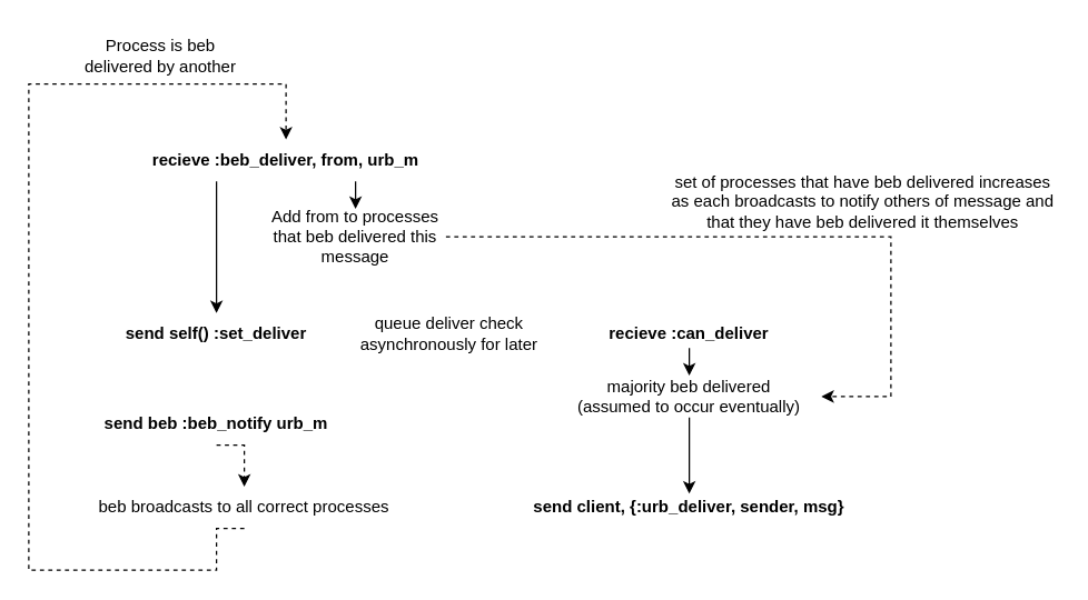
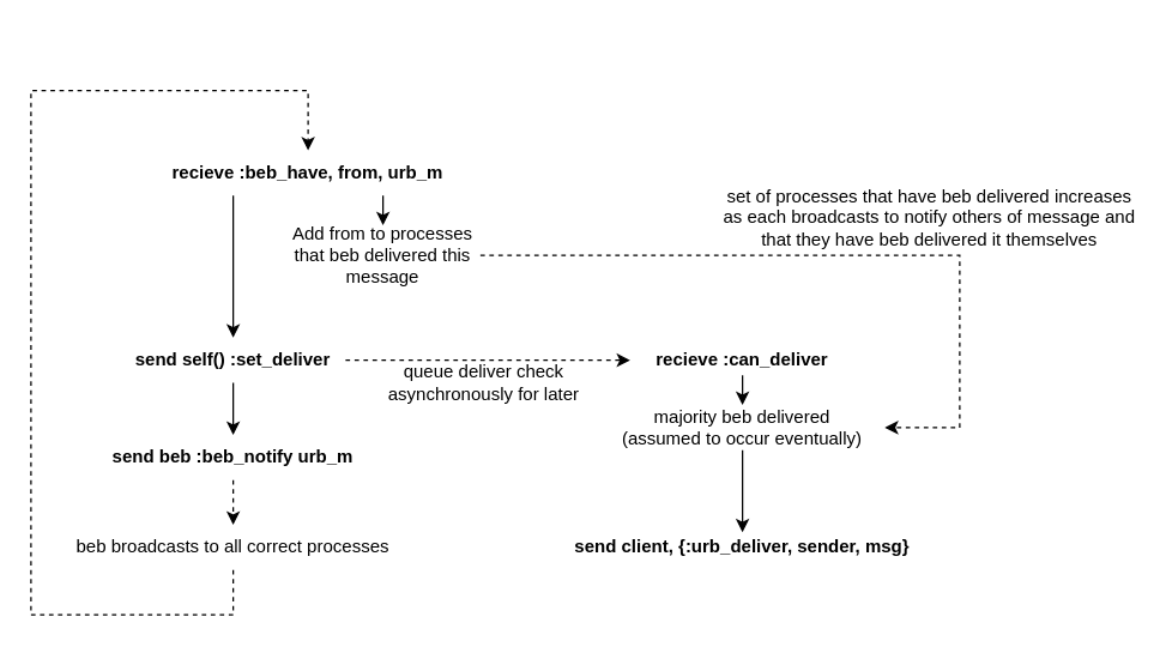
- <mxCell id="19" value="Process is beb delivered by another" style="text;html=1;strokeColor=none;fillColor=none;align=center;verticalAlign=middle;whiteSpace=wrap;rounded=0;" vertex="1" parent="1"><mxGeometry x="50" y="20" width="130" height="40" as="geometry" /></mxCell>
- <mxCell id="4" value="recieve :beb_deliver, from, urb_m" style="text;html=1;strokeColor=none;fillColor=none;align=center;verticalAlign=middle;whiteSpace=wrap;rounded=0;fontStyle=1" vertex="1" parent="1"><mxGeometry x="105" y="100" width="200" height="30" as="geometry" /></mxCell>
+ <mxCell id="4" value="recieve :beb_have, from, urb_m" style="text;html=1;strokeColor=none;fillColor=none;align=center;verticalAlign=middle;whiteSpace=wrap;rounded=0;fontStyle=1" vertex="1" parent="1"><mxGeometry x="105" y="100" width="200" height="30" as="geometry" /></mxCell>
+ <mxCell id="6" style="edgeStyle=orthogonalEdgeStyle;rounded=0;orthogonalLoop=1;jettySize=auto;html=1;exitX=1;exitY=0.5;exitDx=0;exitDy=0;entryX=0;entryY=0.5;entryDx=0;entryDy=0;dashed=1;" edge="1" parent="1" source="7" target="11"><mxGeometry relative="1" as="geometry" /></mxCell>
- <mxCell id="20" value="queue deliver check asynchronously for later" style="text;html=1;strokeColor=none;fillColor=none;align=center;verticalAlign=middle;whiteSpace=wrap;rounded=0;" vertex="1" parent="1"><mxGeometry x="245" y="225" width="155" height="30" as="geometry" /></mxCell>
+ <mxCell id="20" value="queue deliver check asynchronously for later" style="text;html=1;strokeColor=none;fillColor=none;align=center;verticalAlign=middle;whiteSpace=wrap;rounded=0;" vertex="1" parent="1"><mxGeometry x="245" y="240" width="155" height="30" as="geometry" /></mxCell>
+ <mxCell id="5" style="edgeStyle=orthogonalEdgeStyle;rounded=0;orthogonalLoop=1;jettySize=auto;html=1;exitX=0.5;exitY=1;exitDx=0;exitDy=0;entryX=0.5;entryY=0;entryDx=0;entryDy=0;" edge="1" parent="1" source="7" target="9"><mxGeometry relative="1" as="geometry" /></mxCell>
- <mxCell id="16" value="beb broadcasts to all correct processes" style="text;html=1;strokeColor=none;fillColor=none;align=center;verticalAlign=middle;whiteSpace=wrap;rounded=0;" vertex="1" parent="1"><mxGeometry x="65" y="350" width="220" height="30" as="geometry" /></mxCell>
+ <mxCell id="16" value="beb broadcasts to all correct processes" style="text;html=1;strokeColor=none;fillColor=none;align=center;verticalAlign=middle;whiteSpace=wrap;rounded=0;" vertex="1" parent="1"><mxGeometry x="45" y="350" width="220" height="30" as="geometry" /></mxCell>
